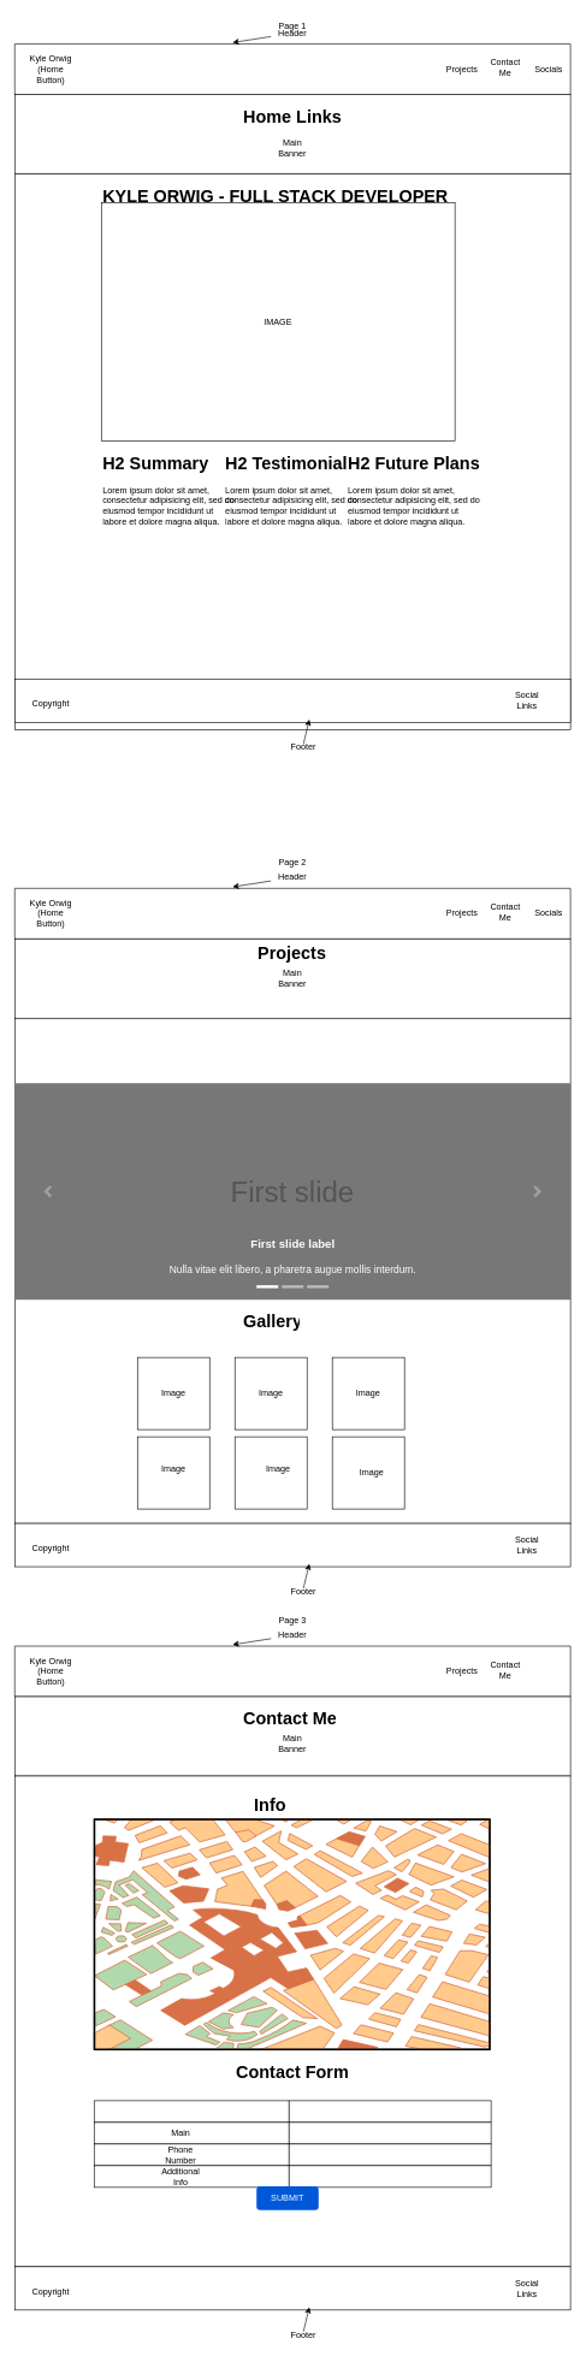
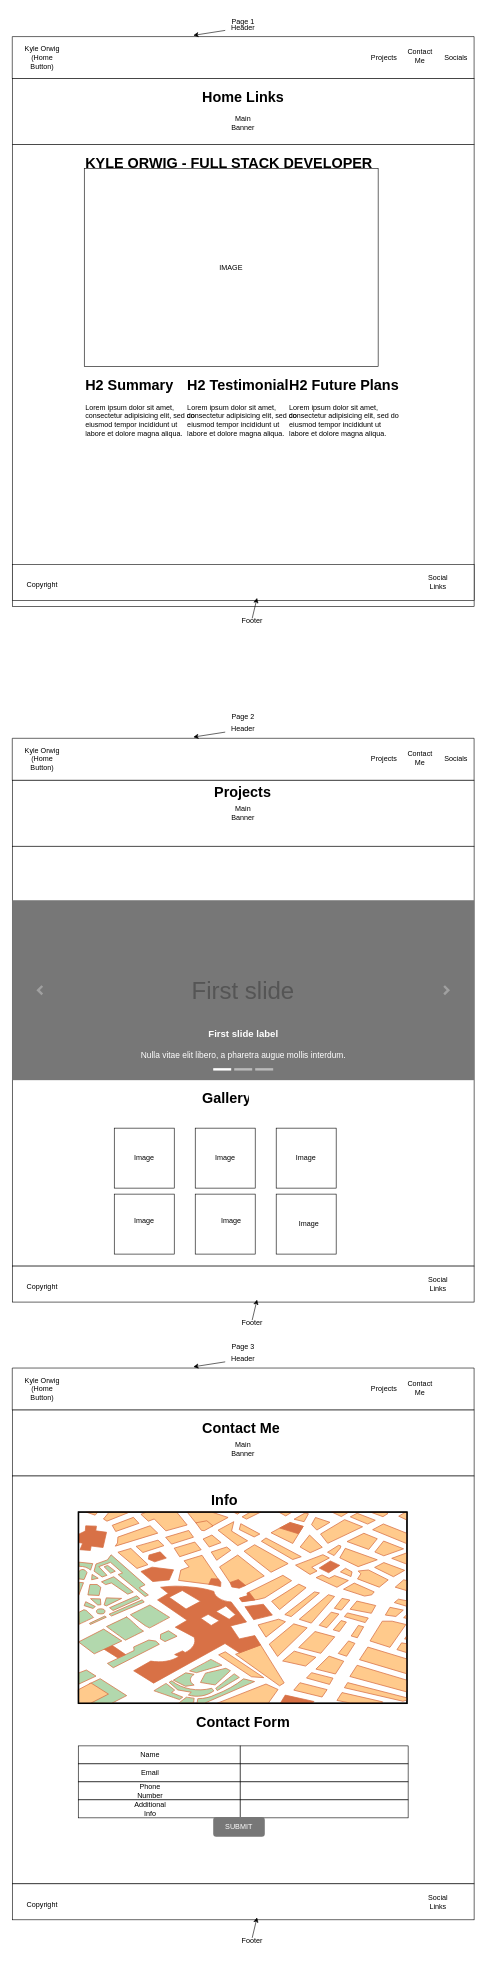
+ <mxCell id="77" value="Name" style="text;html=1;align=center;verticalAlign=middle;whiteSpace=wrap;rounded=0;" vertex="1" parent="1"><mxGeometry x="220" y="2910" width="60" height="30" as="geometry" /></mxCell>
- <mxCell id="78" value="Main" style="text;html=1;align=center;verticalAlign=middle;whiteSpace=wrap;rounded=0;" vertex="1" parent="1"><mxGeometry x="220" y="2940" width="60" height="30" as="geometry" /></mxCell>
+ <mxCell id="78" value="Email" style="text;html=1;align=center;verticalAlign=middle;whiteSpace=wrap;rounded=0;" vertex="1" parent="1"><mxGeometry x="220" y="2940" width="60" height="30" as="geometry" /></mxCell>
- <mxCell id="81" value="SUBMIT" style="rounded=1;fillColor=#0057D8;strokeColor=none;html=1;whiteSpace=wrap;fontColor=#ffffff;align=center;verticalAlign=middle;fontStyle=0;fontSize=12;sketch=0;" vertex="1" parent="1"><mxGeometry x="355" y="3028.5" width="86" height="33" as="geometry" /></mxCell>
+ <mxCell id="81" value="SUBMIT" style="rounded=1;fillColor=#777777;strokeColor=none;html=1;whiteSpace=wrap;fontColor=#ffffff;align=center;verticalAlign=middle;fontStyle=0;fontSize=12;sketch=0;" vertex="1" parent="1"><mxGeometry x="355" y="3028.5" width="86" height="33" as="geometry" /></mxCell>
